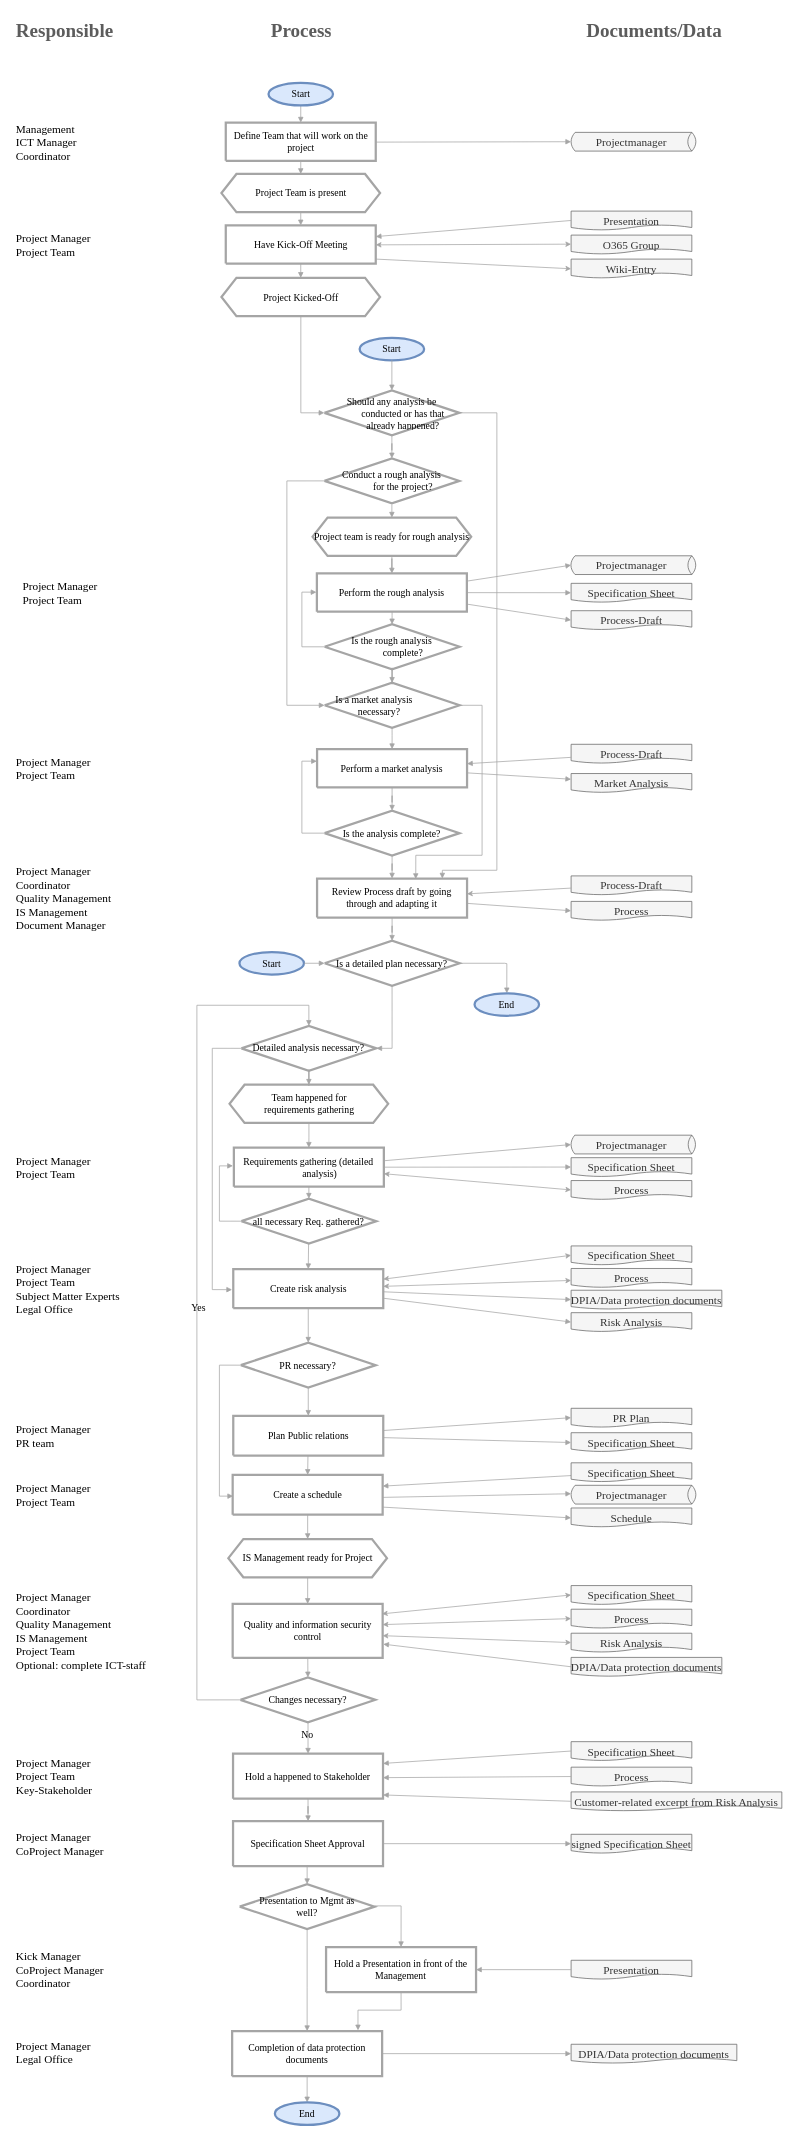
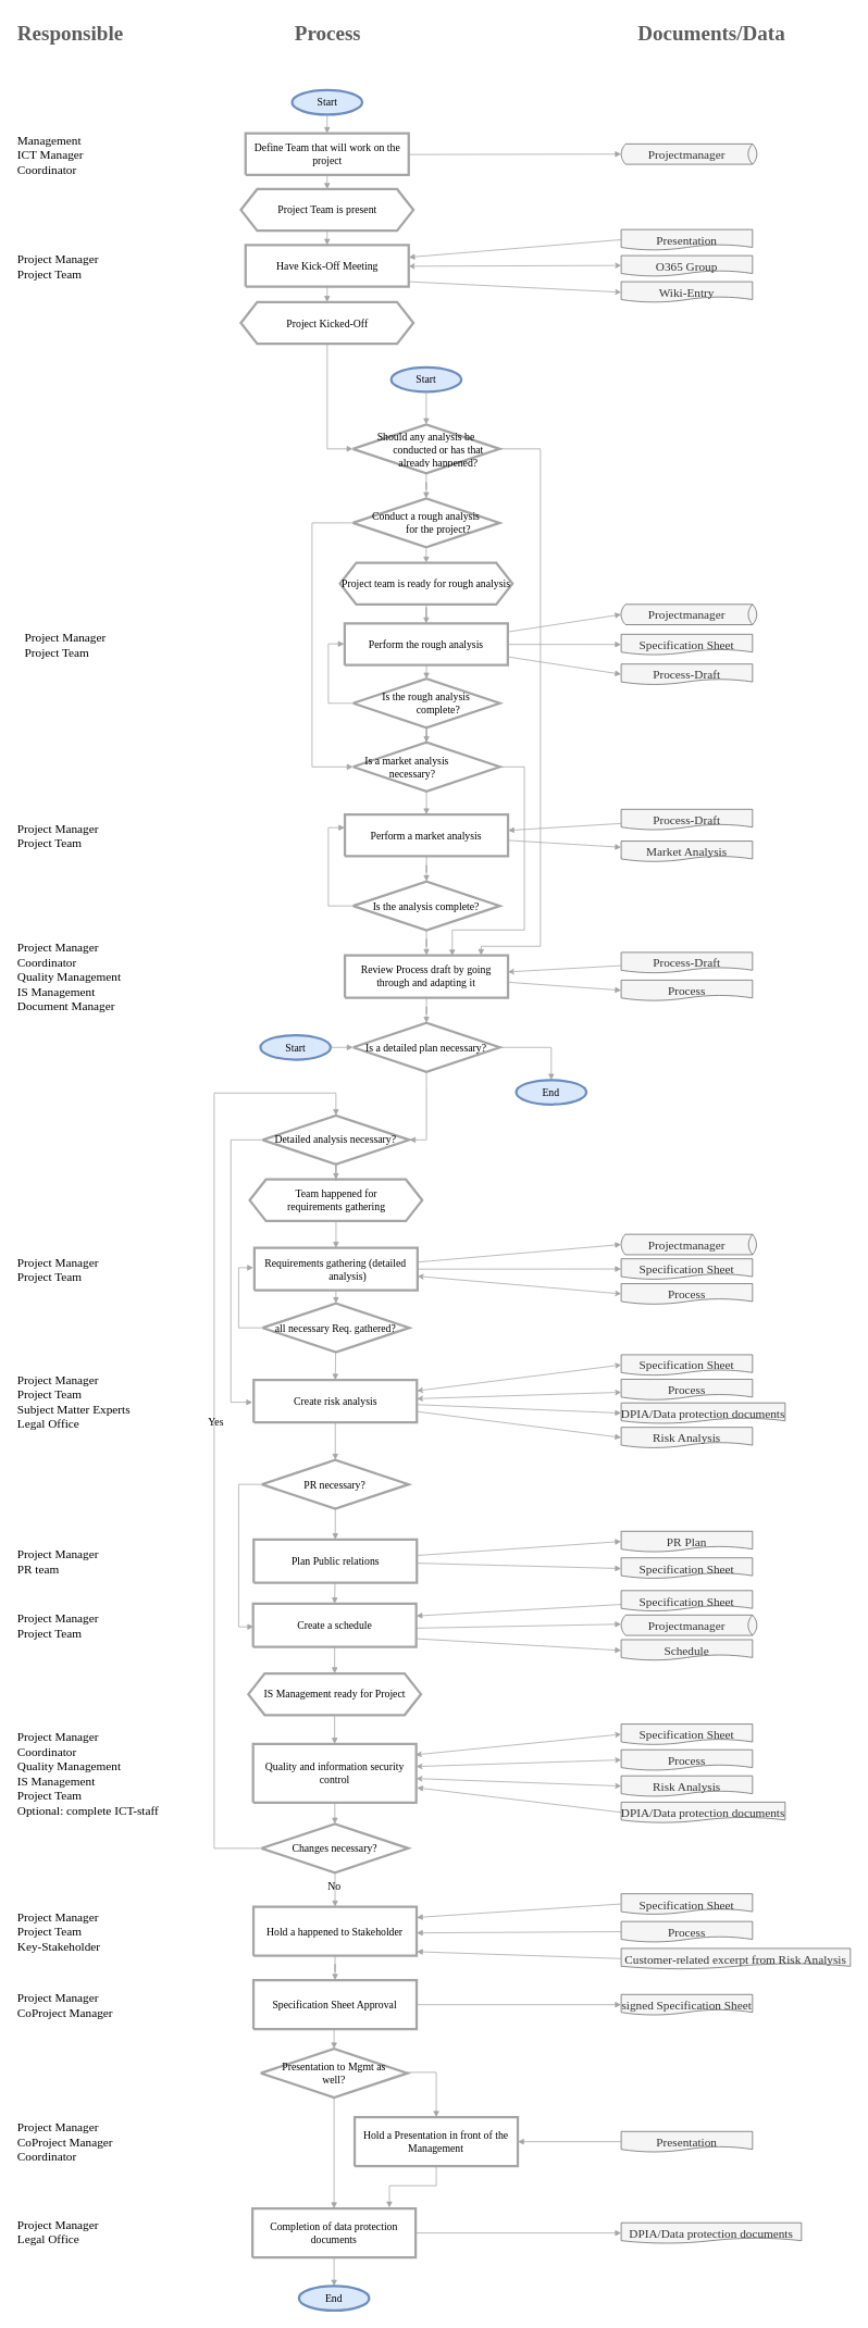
- <mxCell id="45" value="&lt;div style=&quot;font-size: 15px;&quot;&gt;&lt;p style=&quot;text-align: left; margin: 0px; text-indent: 0px; vertical-align: top; direction: ltr; font-size: 15px;&quot;&gt;&lt;font style=&quot;font-size: 15px; font-family: Calibri; direction: ltr; letter-spacing: 0px; line-height: 120%; opacity: 1;&quot;&gt;&lt;span style=&quot;font-size: 15px;&quot;&gt;Kick Manager&lt;br style=&quot;font-size: 15px;&quot;&gt;&lt;/span&gt;&lt;/font&gt;&lt;font style=&quot;font-size: 15px; font-family: Calibri; direction: ltr; letter-spacing: 0px; line-height: 120%; opacity: 1;&quot;&gt;CoProject Manager&lt;br style=&quot;font-size: 15px;&quot;&gt;&lt;/font&gt;&lt;font style=&quot;font-size: 15px; font-family: Calibri; direction: ltr; letter-spacing: 0px; line-height: 120%; opacity: 1;&quot;&gt;Coordinator&lt;/font&gt;&lt;font style=&quot;font-size: 15px; font-family: Calibri; direction: ltr; letter-spacing: 0px; line-height: 120%; opacity: 1;&quot;&gt;&lt;span style=&quot;font-size: 15px;&quot;&gt;&lt;br style=&quot;font-size: 15px;&quot;&gt;&lt;/span&gt;&lt;/font&gt;&lt;/p&gt;&lt;/div&gt;" style="verticalAlign=middle;align=left;overflow=width;vsdxID=376;fillColor=none;gradientColor=none;shape=stencil(nZBLDoAgDERP0z3SIyjew0SURgSD+Lu9kMZoXLhwN9O+tukAlrNpJg1SzDH4QW/URgNYgZTkjA4UkwJUgGXng+6DX1zLfmoymdXo17xh5zmRJ6Q42BWCfc2oJfdAr+Yv+AP9Cb7OJ3H/2JG1HNGz/84klThPVCc=);strokeColor=none;strokeWidth=3;spacingTop=-3;spacingBottom=-3;spacingLeft=-3;spacingRight=-3;points=[];labelBackgroundColor=none;rounded=0;html=1;whiteSpace=wrap;fontFamily=Latin Modern;fontSize=15;fontColor=default;fontStyle=0;" parent="1" vertex="1"><mxGeometry x="21.25" y="2590" width="188" height="72" as="geometry" /></mxCell>
+ <mxCell id="45" value="&lt;div style=&quot;font-size: 15px;&quot;&gt;&lt;p style=&quot;text-align: left; margin: 0px; text-indent: 0px; vertical-align: top; direction: ltr; font-size: 15px;&quot;&gt;&lt;font style=&quot;font-size: 15px; font-family: Calibri; direction: ltr; letter-spacing: 0px; line-height: 120%; opacity: 1;&quot;&gt;&lt;span style=&quot;font-size: 15px;&quot;&gt;Project Manager&lt;br style=&quot;font-size: 15px;&quot;&gt;&lt;/span&gt;&lt;/font&gt;&lt;font style=&quot;font-size: 15px; font-family: Calibri; direction: ltr; letter-spacing: 0px; line-height: 120%; opacity: 1;&quot;&gt;CoProject Manager&lt;br style=&quot;font-size: 15px;&quot;&gt;&lt;/font&gt;&lt;font style=&quot;font-size: 15px; font-family: Calibri; direction: ltr; letter-spacing: 0px; line-height: 120%; opacity: 1;&quot;&gt;Coordinator&lt;/font&gt;&lt;font style=&quot;font-size: 15px; font-family: Calibri; direction: ltr; letter-spacing: 0px; line-height: 120%; opacity: 1;&quot;&gt;&lt;span style=&quot;font-size: 15px;&quot;&gt;&lt;br style=&quot;font-size: 15px;&quot;&gt;&lt;/span&gt;&lt;/font&gt;&lt;/p&gt;&lt;/div&gt;" style="verticalAlign=middle;align=left;overflow=width;vsdxID=376;fillColor=none;gradientColor=none;shape=stencil(nZBLDoAgDERP0z3SIyjew0SURgSD+Lu9kMZoXLhwN9O+tukAlrNpJg1SzDH4QW/URgNYgZTkjA4UkwJUgGXng+6DX1zLfmoymdXo17xh5zmRJ6Q42BWCfc2oJfdAr+Yv+AP9Cb7OJ3H/2JG1HNGz/84klThPVCc=);strokeColor=none;strokeWidth=3;spacingTop=-3;spacingBottom=-3;spacingLeft=-3;spacingRight=-3;points=[];labelBackgroundColor=none;rounded=0;html=1;whiteSpace=wrap;fontFamily=Latin Modern;fontSize=15;fontColor=default;fontStyle=0;" parent="1" vertex="1"><mxGeometry x="21.25" y="2590" width="188" height="72" as="geometry" /></mxCell>
